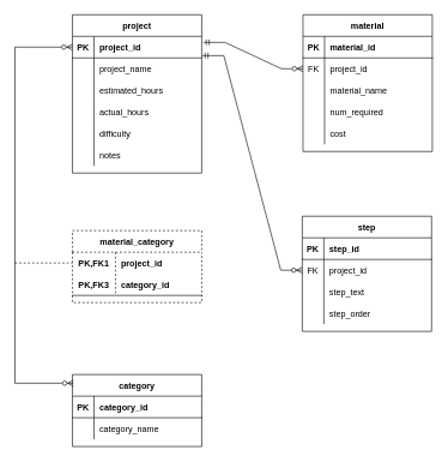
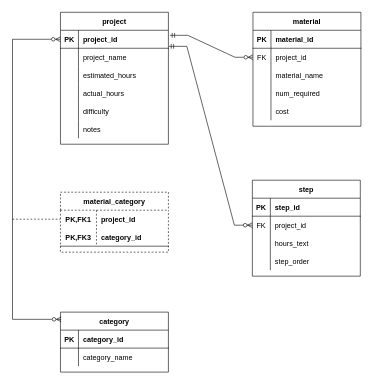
- <mxCell id="47" value="step_text" style="shape=partialRectangle;connectable=0;fillColor=none;top=0;left=0;bottom=0;right=0;align=left;spacingLeft=6;overflow=hidden;" vertex="1" parent="45"><mxGeometry x="30" width="150" height="30" as="geometry"><mxRectangle width="150" height="30" as="alternateBounds" /></mxGeometry></mxCell>
+ <mxCell id="47" value="hours_text" style="shape=partialRectangle;connectable=0;fillColor=none;top=0;left=0;bottom=0;right=0;align=left;spacingLeft=6;overflow=hidden;" vertex="1" parent="45"><mxGeometry x="30" width="150" height="30" as="geometry"><mxRectangle width="150" height="30" as="alternateBounds" /></mxGeometry></mxCell>
